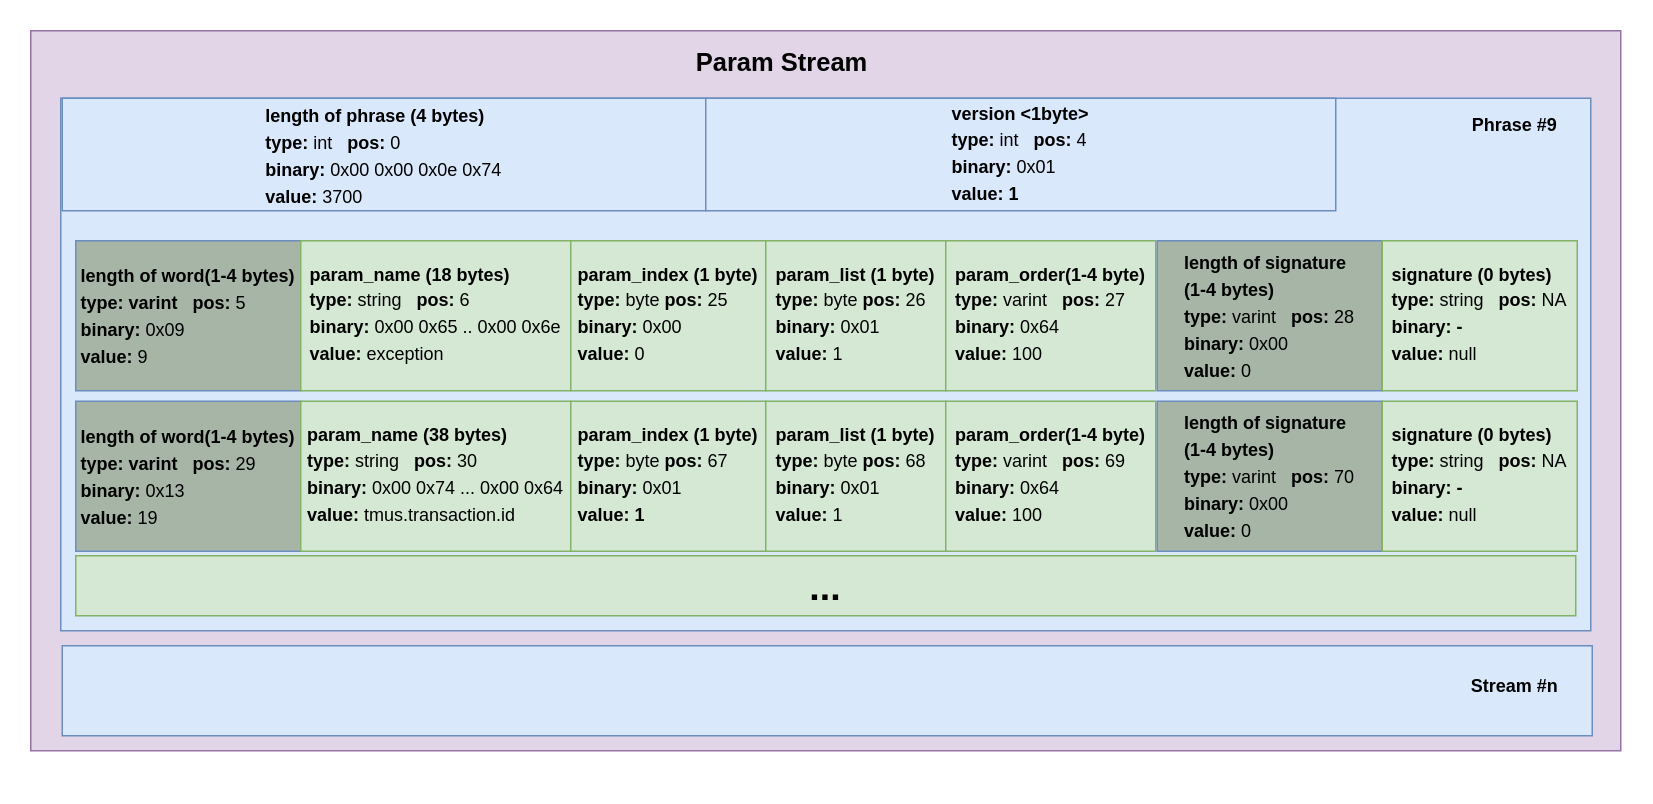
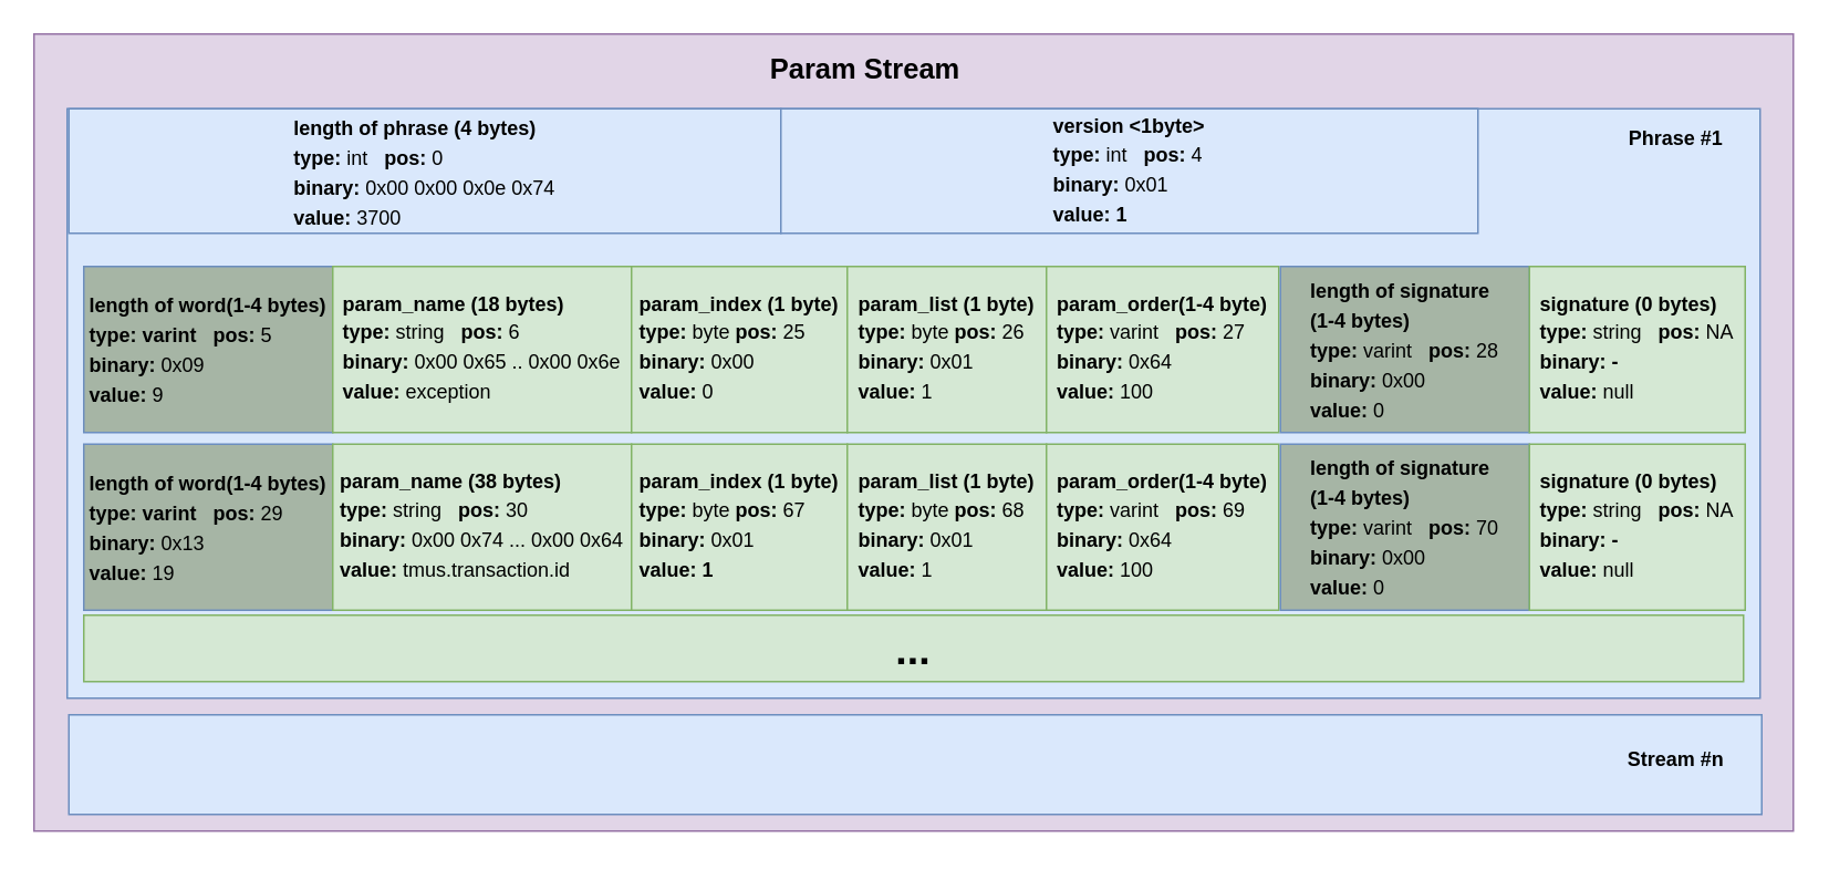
- <mxCell id="9" value="&lt;b&gt;Phrase #9&lt;/b&gt;" style="text;html=1;strokeColor=none;fillColor=none;align=center;verticalAlign=middle;whiteSpace=wrap;rounded=0;" parent="1" vertex="1"><mxGeometry x="942.005" y="26.67" width="134.615" height="113.333" as="geometry" /></mxCell>
+ <mxCell id="9" value="&lt;b&gt;Phrase #1&lt;/b&gt;" style="text;html=1;strokeColor=none;fillColor=none;align=center;verticalAlign=middle;whiteSpace=wrap;rounded=0;" parent="1" vertex="1"><mxGeometry x="942.005" y="26.67" width="134.615" height="113.333" as="geometry" /></mxCell>
